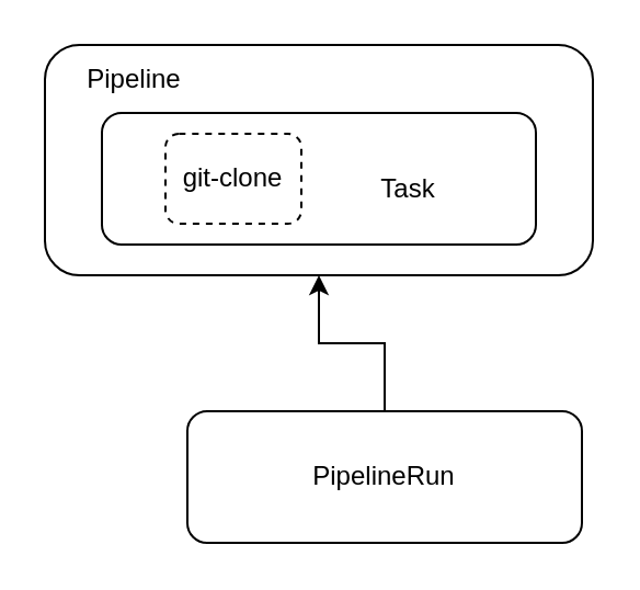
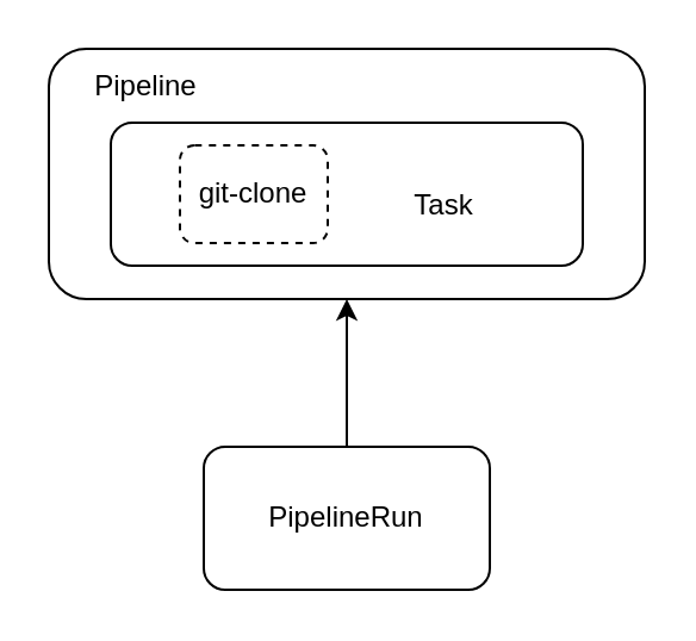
- <mxCell id="7" value="PipelineRun" style="rounded=1;whiteSpace=wrap;html=1;fillColor=none;" vertex="1" parent="1"><mxGeometry x="85" y="187" width="180" height="60" as="geometry" /></mxCell>
+ <mxCell id="7" value="PipelineRun" style="rounded=1;whiteSpace=wrap;html=1;fillColor=none;" vertex="1" parent="1"><mxGeometry x="85" y="187" width="120" height="60" as="geometry" /></mxCell>
